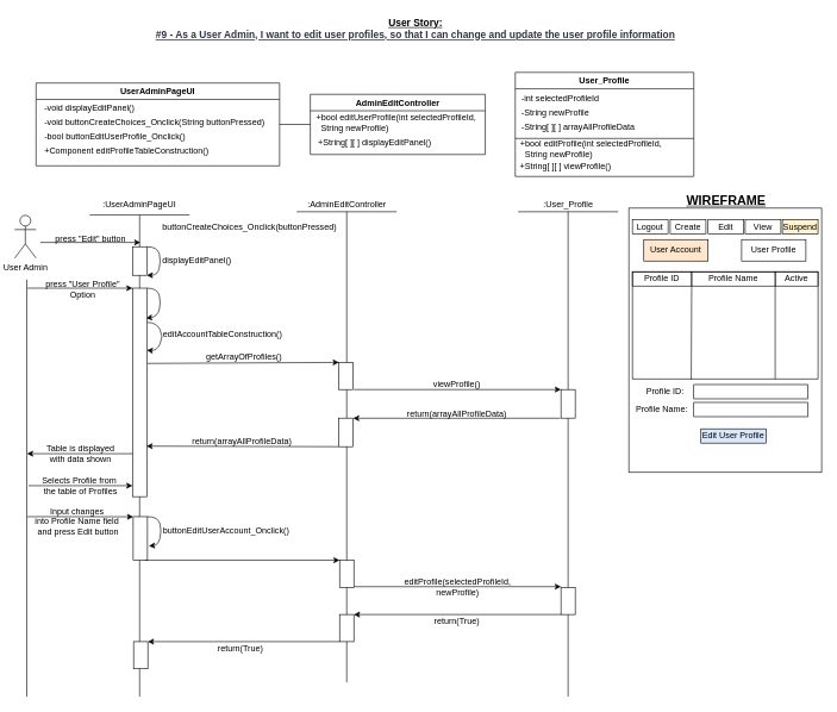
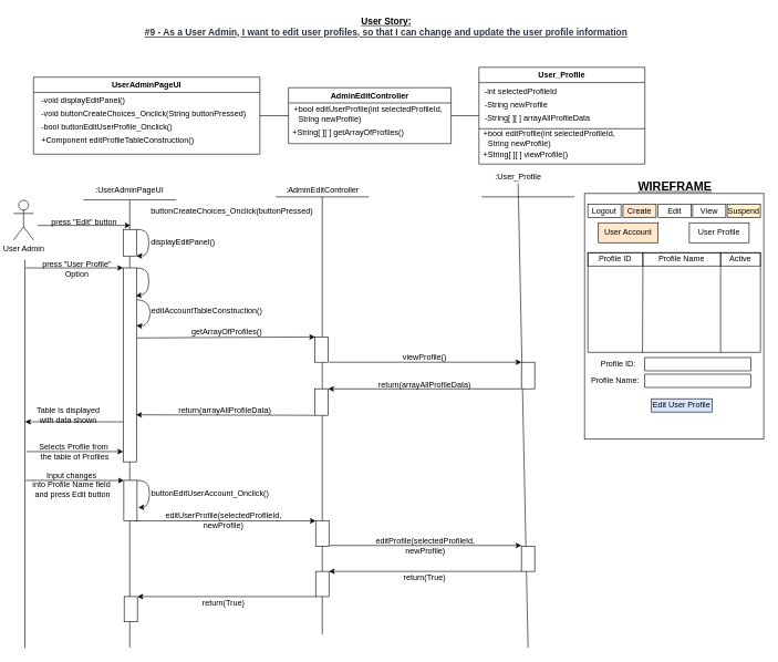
+ <mxCell id="20" value="" style="endArrow=none;html=1;rounded=0;entryX=0;entryY=0.5;entryDx=0;entryDy=0;exitX=1;exitY=0.5;exitDx=0;exitDy=0;" parent="1" source="9" target="12" edge="1"><mxGeometry width="50" height="50" relative="1" as="geometry"><mxPoint x="565" y="221" as="sourcePoint" /><mxPoint x="565" y="251" as="targetPoint" /></mxGeometry></mxCell>
- <mxCell id="11" value="&lt;div style=&quot;text-align: left&quot;&gt;&lt;span&gt;+String[ ][ ] displayEditPanel()&lt;/span&gt;&lt;/div&gt;" style="text;html=1;align=center;verticalAlign=middle;resizable=0;points=[];autosize=1;strokeColor=none;fillColor=none;" vertex="1" parent="9"><mxGeometry y="57.13" width="180" height="20" as="geometry" /></mxCell>
+ <mxCell id="11" value="&lt;div style=&quot;text-align: left&quot;&gt;&lt;span&gt;+String[ ][ ] getArrayOfProfiles()&lt;/span&gt;&lt;/div&gt;" style="text;html=1;align=center;verticalAlign=middle;resizable=0;points=[];autosize=1;strokeColor=none;fillColor=none;" vertex="1" parent="9"><mxGeometry y="57.13" width="180" height="20" as="geometry" /></mxCell>
- <mxCell id="25" value=":User_Profile" style="text;html=1;align=center;verticalAlign=middle;resizable=0;points=[];autosize=1;strokeColor=none;fillColor=none;" parent="1" vertex="1"><mxGeometry x="755" y="276" width="80" height="20" as="geometry" /></mxCell>
+ <mxCell id="25" value=":User_Profile" style="text;html=1;align=center;verticalAlign=middle;resizable=0;points=[];autosize=1;strokeColor=none;fillColor=none;" parent="1" vertex="1"><mxGeometry x="740" y="256" width="80" height="20" as="geometry" /></mxCell>
- <mxCell id="32" value="Create" style="rounded=0;whiteSpace=wrap;html=1;" parent="1" vertex="1"><mxGeometry x="938" y="307" width="50" height="20" as="geometry" /></mxCell>
+ <mxCell id="32" value="Create" style="rounded=0;whiteSpace=wrap;html=1;fillColor=#ffe6cc;" parent="1" vertex="1"><mxGeometry x="938" y="307" width="50" height="20" as="geometry" /></mxCell>
- <mxCell id="95" value="Table is displayed&lt;br&gt;with data shown" style="text;html=1;align=center;verticalAlign=middle;resizable=0;points=[];autosize=1;strokeColor=none;fillColor=none;" vertex="1" parent="1"><mxGeometry x="57.36" y="620" width="110" height="30" as="geometry" /></mxCell>
+ <mxCell id="95" value="Table is displayed&lt;br&gt;with data shown" style="text;html=1;align=center;verticalAlign=middle;resizable=0;points=[];autosize=1;strokeColor=none;fillColor=none;" vertex="1" parent="1"><mxGeometry x="47.36" y="610" width="110" height="30" as="geometry" /></mxCell>
+ <mxCell id="57" value="editUserProfile(selectedProfileId,&lt;br&gt;newProfile)" style="text;html=1;align=center;verticalAlign=middle;resizable=0;points=[];autosize=1;strokeColor=none;fillColor=none;" parent="1" vertex="1"><mxGeometry x="241" y="769" width="190" height="30" as="geometry" /></mxCell>
